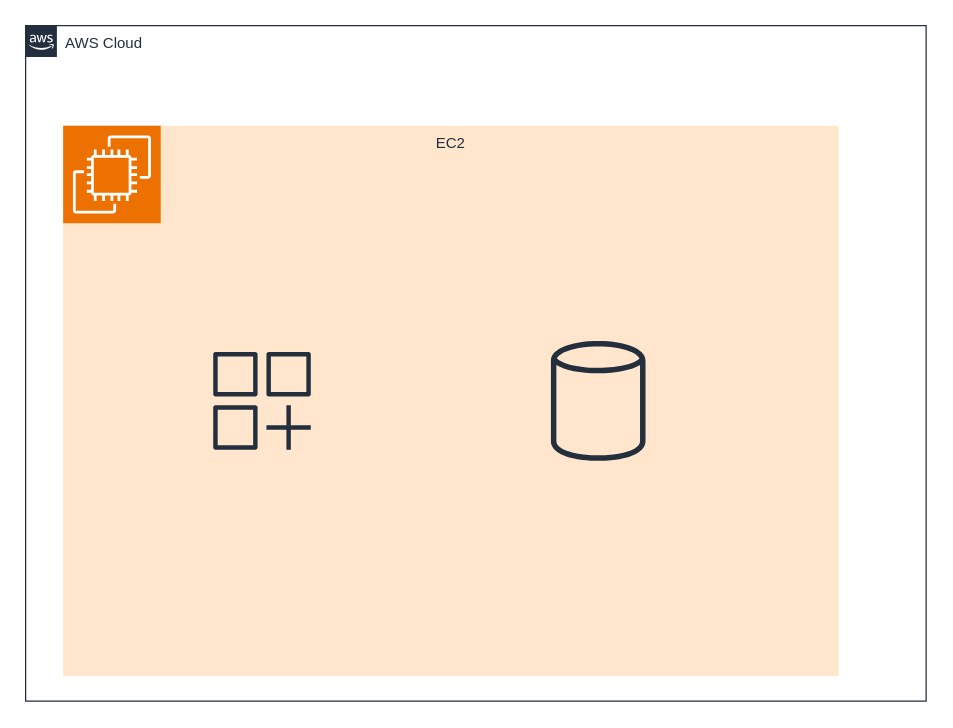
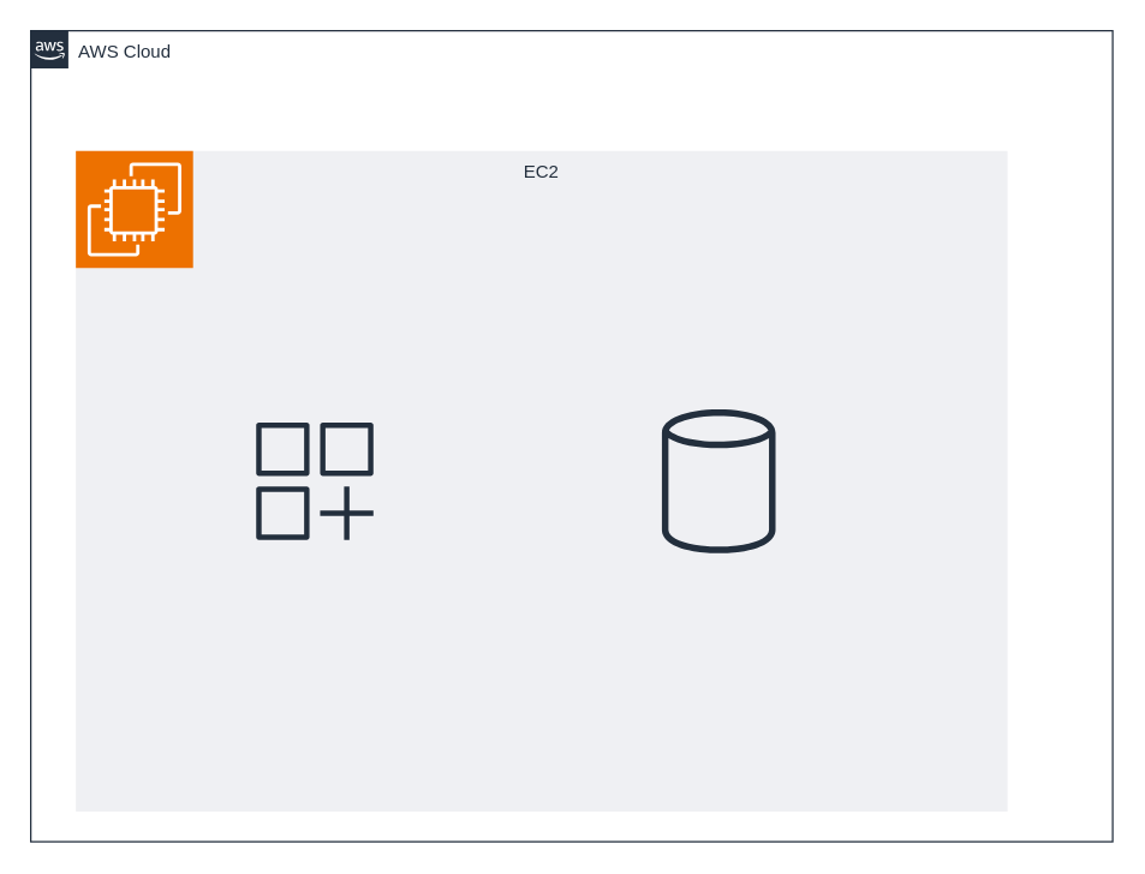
- <mxCell id="3" value="EC2" style="fillColor=#ffe6cc;strokeColor=none;dashed=0;verticalAlign=top;fontStyle=0;fontColor=#232F3D;whiteSpace=wrap;html=1;" vertex="1" parent="2"><mxGeometry x="30" y="80" width="620" height="440" as="geometry" /></mxCell>
+ <mxCell id="3" value="EC2" style="fillColor=#EFF0F3;strokeColor=none;dashed=0;verticalAlign=top;fontStyle=0;fontColor=#232F3D;whiteSpace=wrap;html=1;" vertex="1" parent="2"><mxGeometry x="30" y="80" width="620" height="440" as="geometry" /></mxCell>
